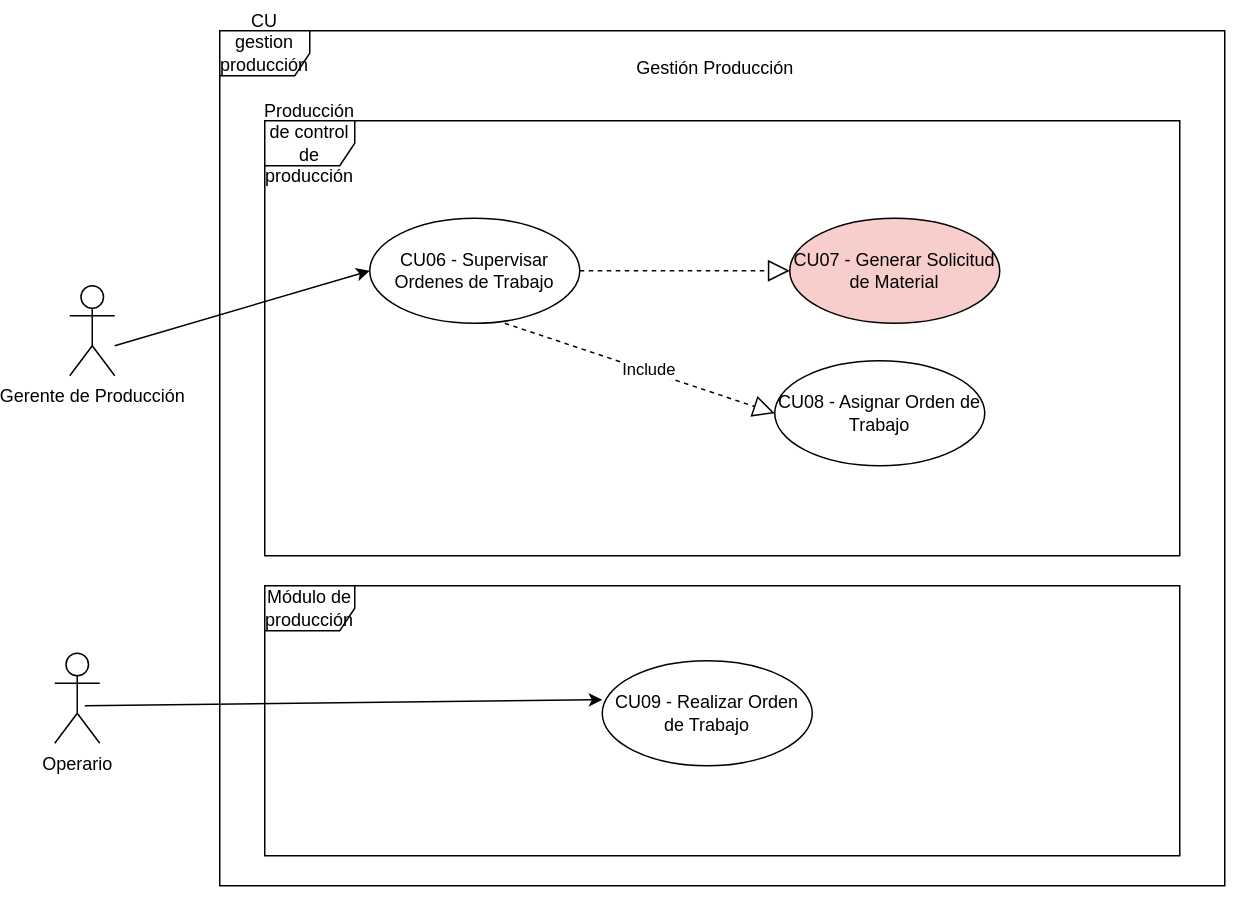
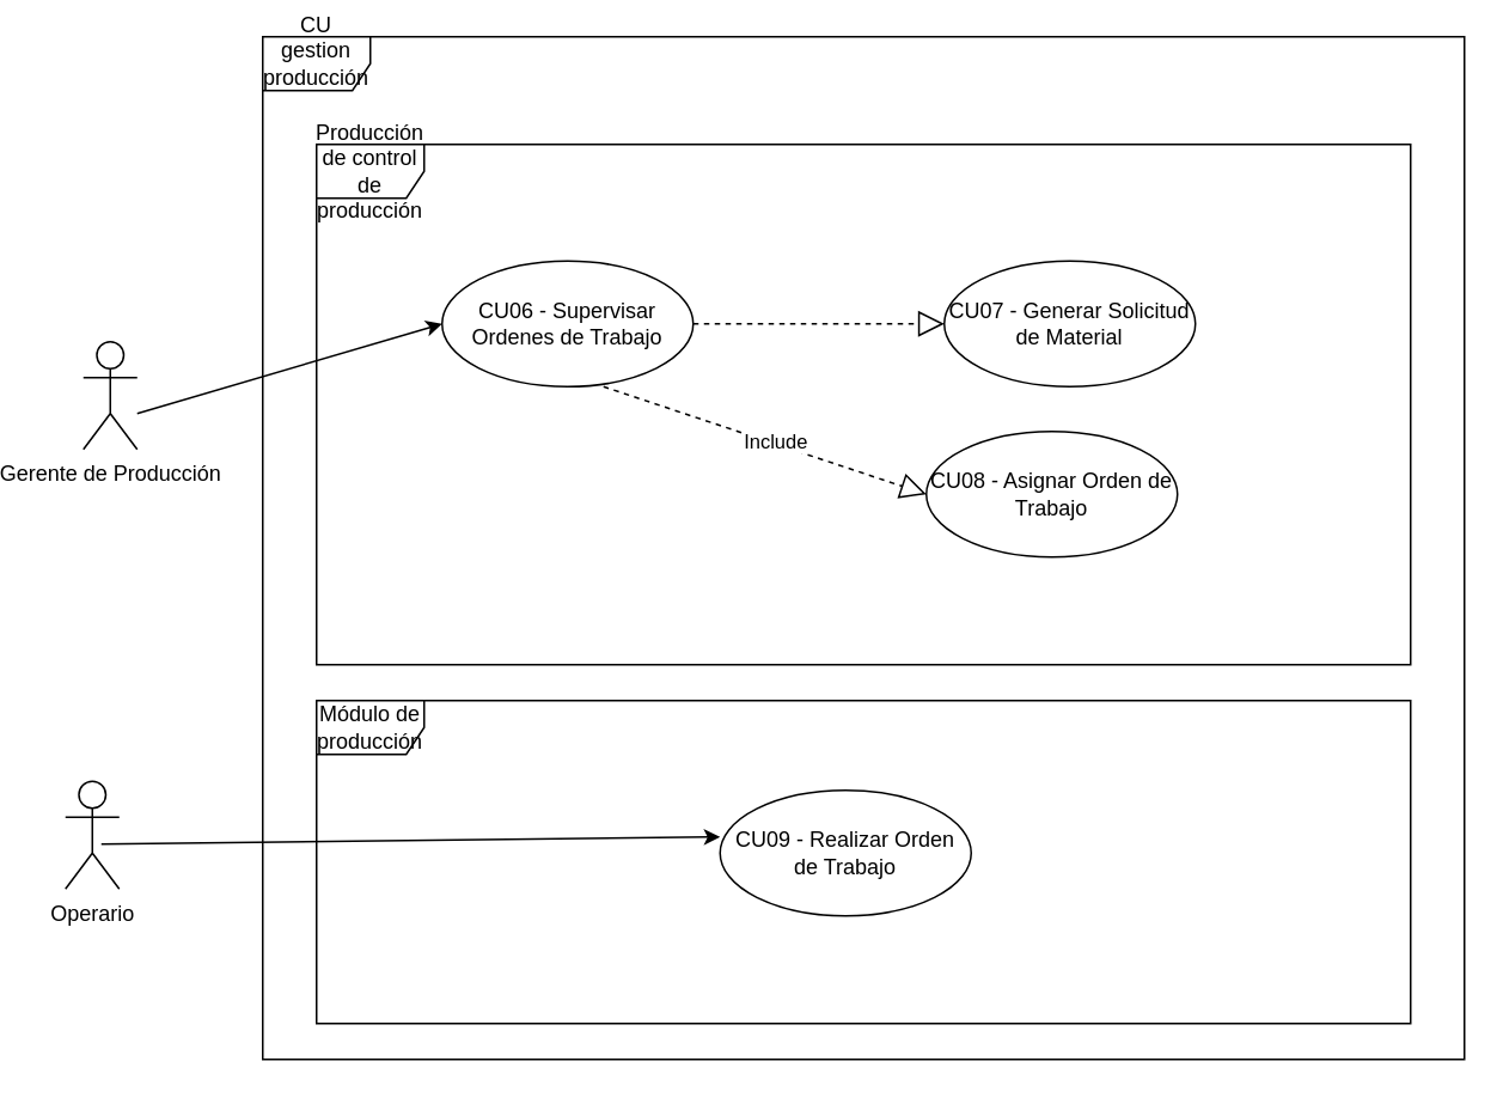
- <mxCell id="3" value="Gestión Producción" style="text;html=1;align=center;verticalAlign=middle;resizable=0;points=[];autosize=1;strokeColor=none;fillColor=none;" vertex="1" parent="1"><mxGeometry x="395" y="30" width="130" height="30" as="geometry" /></mxCell>
- <mxCell id="8" value="CU07 - Generar Solicitud de Material" style="ellipse;whiteSpace=wrap;html=1;fillColor=#f8cecc;" vertex="1" parent="1"><mxGeometry x="510" y="145" width="140" height="70" as="geometry" /></mxCell>
+ <mxCell id="8" value="CU07 - Generar Solicitud de Material" style="ellipse;whiteSpace=wrap;html=1;" vertex="1" parent="1"><mxGeometry x="510" y="145" width="140" height="70" as="geometry" /></mxCell>
